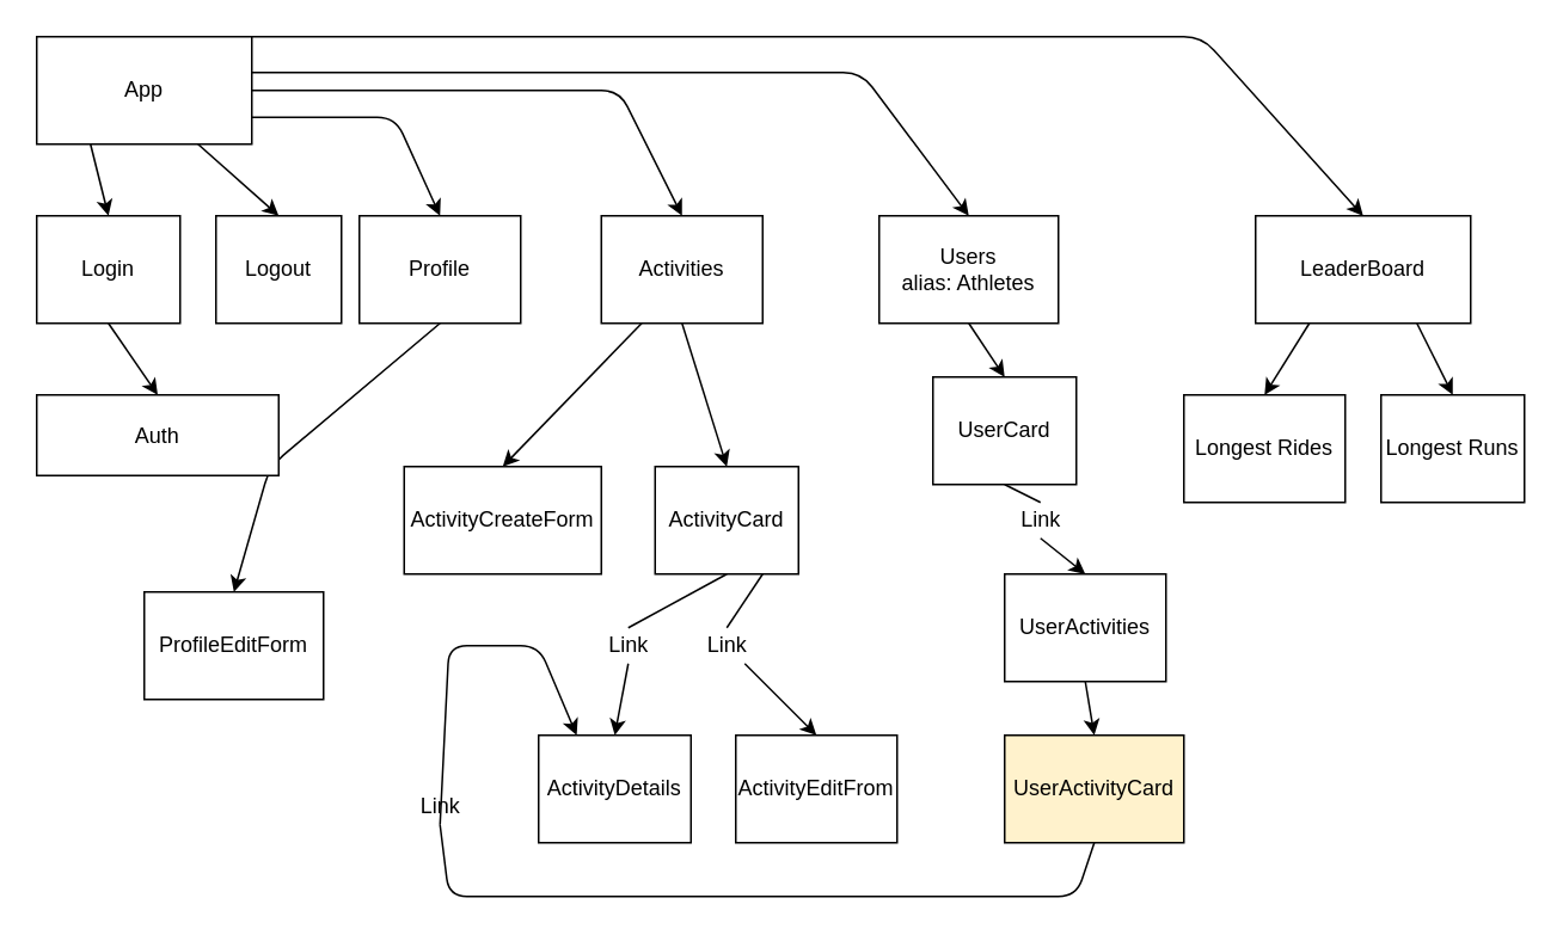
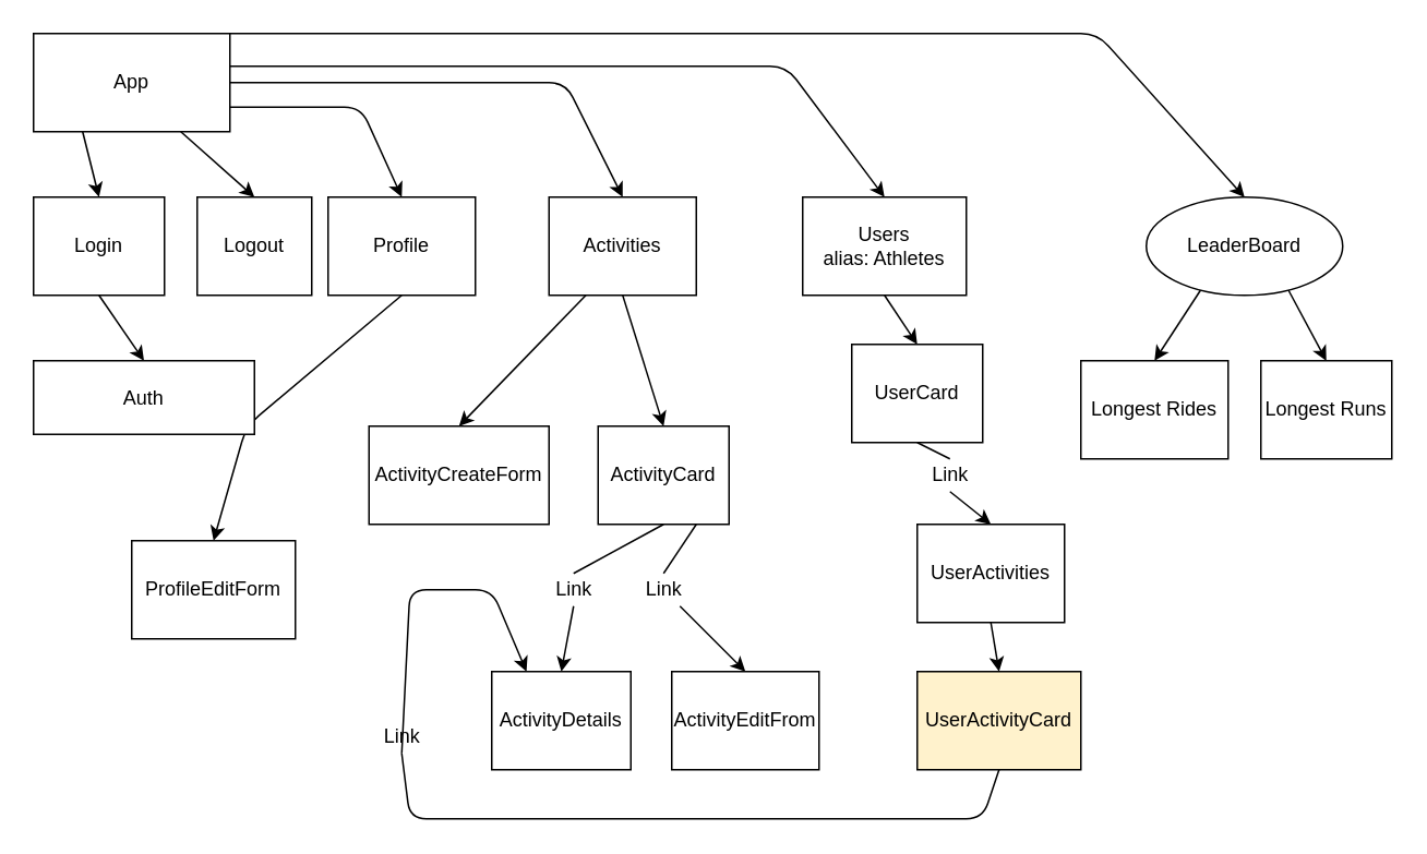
- <mxCell id="28" value="LeaderBoard" style="whiteSpace=wrap;html=1;" vertex="1" parent="1"><mxGeometry x="700" y="120" width="120" height="60" as="geometry" /></mxCell>
+ <mxCell id="28" value="LeaderBoard" style="ellipse;whiteSpace=wrap;html=1;" vertex="1" parent="1"><mxGeometry x="700" y="120" width="120" height="60" as="geometry" /></mxCell>
